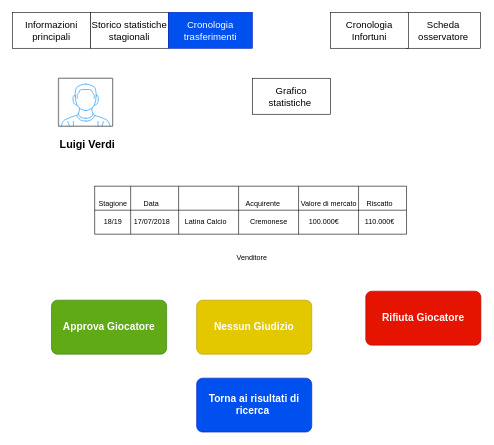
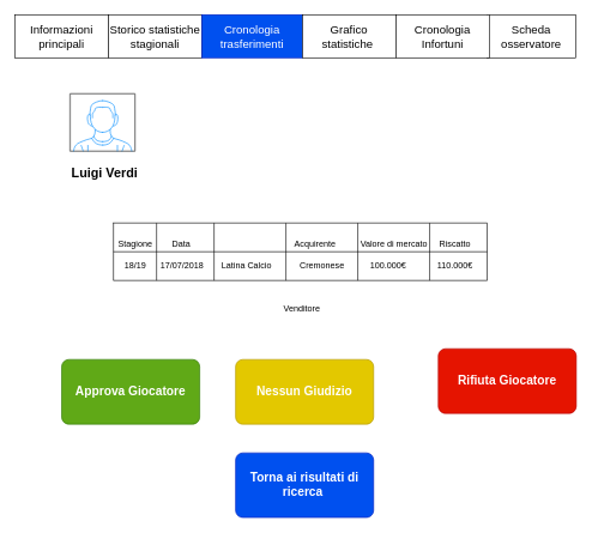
- <mxCell id="7" value="&lt;font size=&quot;3&quot;&gt;Grafico statistiche&amp;nbsp;&lt;/font&gt;" style="rounded=0;whiteSpace=wrap;html=1;align=center;" parent="1" vertex="1"><mxGeometry x="420" y="130" width="130" height="60" as="geometry" /></mxCell>
+ <mxCell id="7" value="&lt;font size=&quot;3&quot;&gt;Grafico statistiche&amp;nbsp;&lt;/font&gt;" style="rounded=0;whiteSpace=wrap;html=1;align=center;" parent="1" vertex="1"><mxGeometry x="420" y="20" width="130" height="60" as="geometry" /></mxCell>
